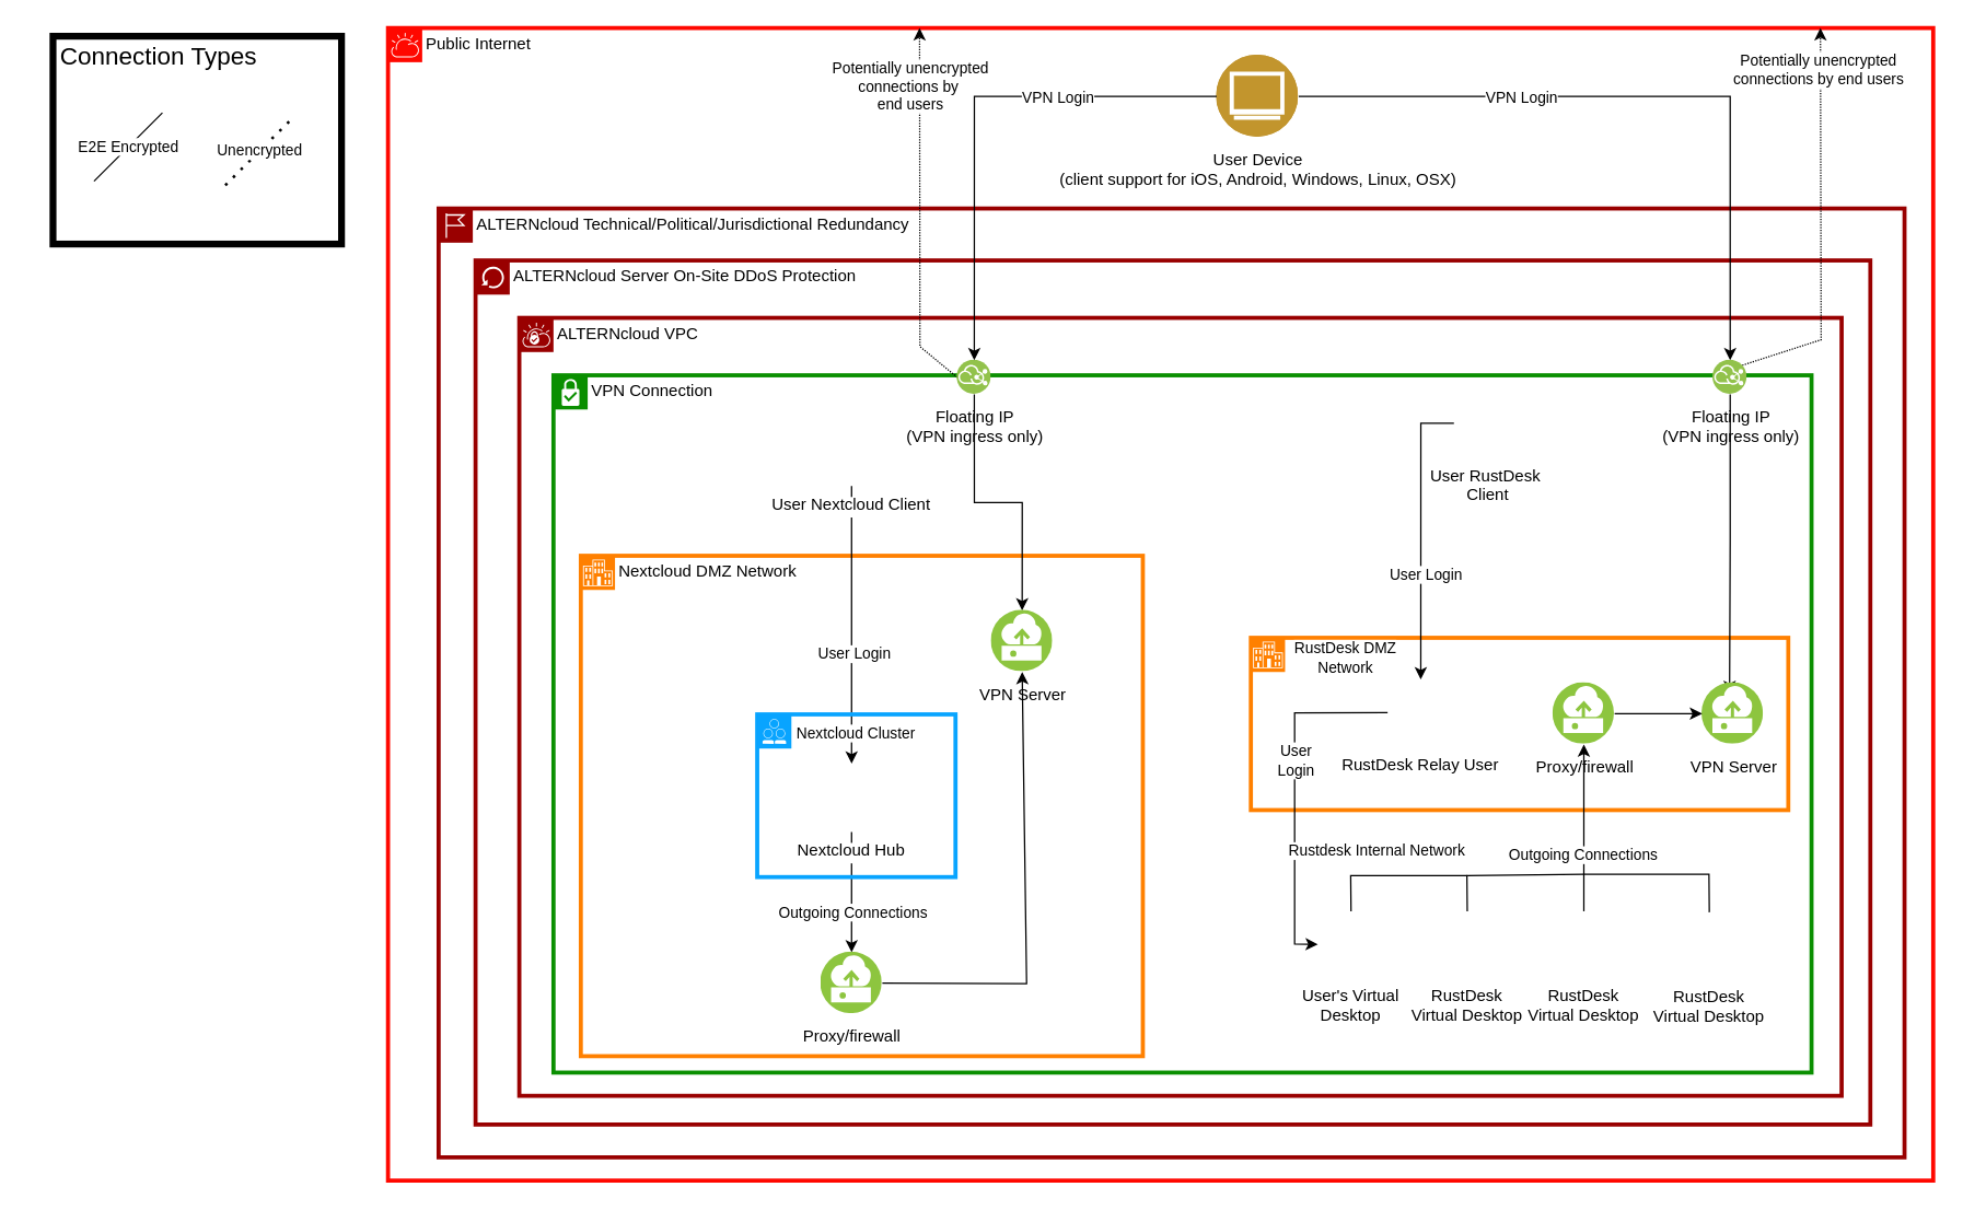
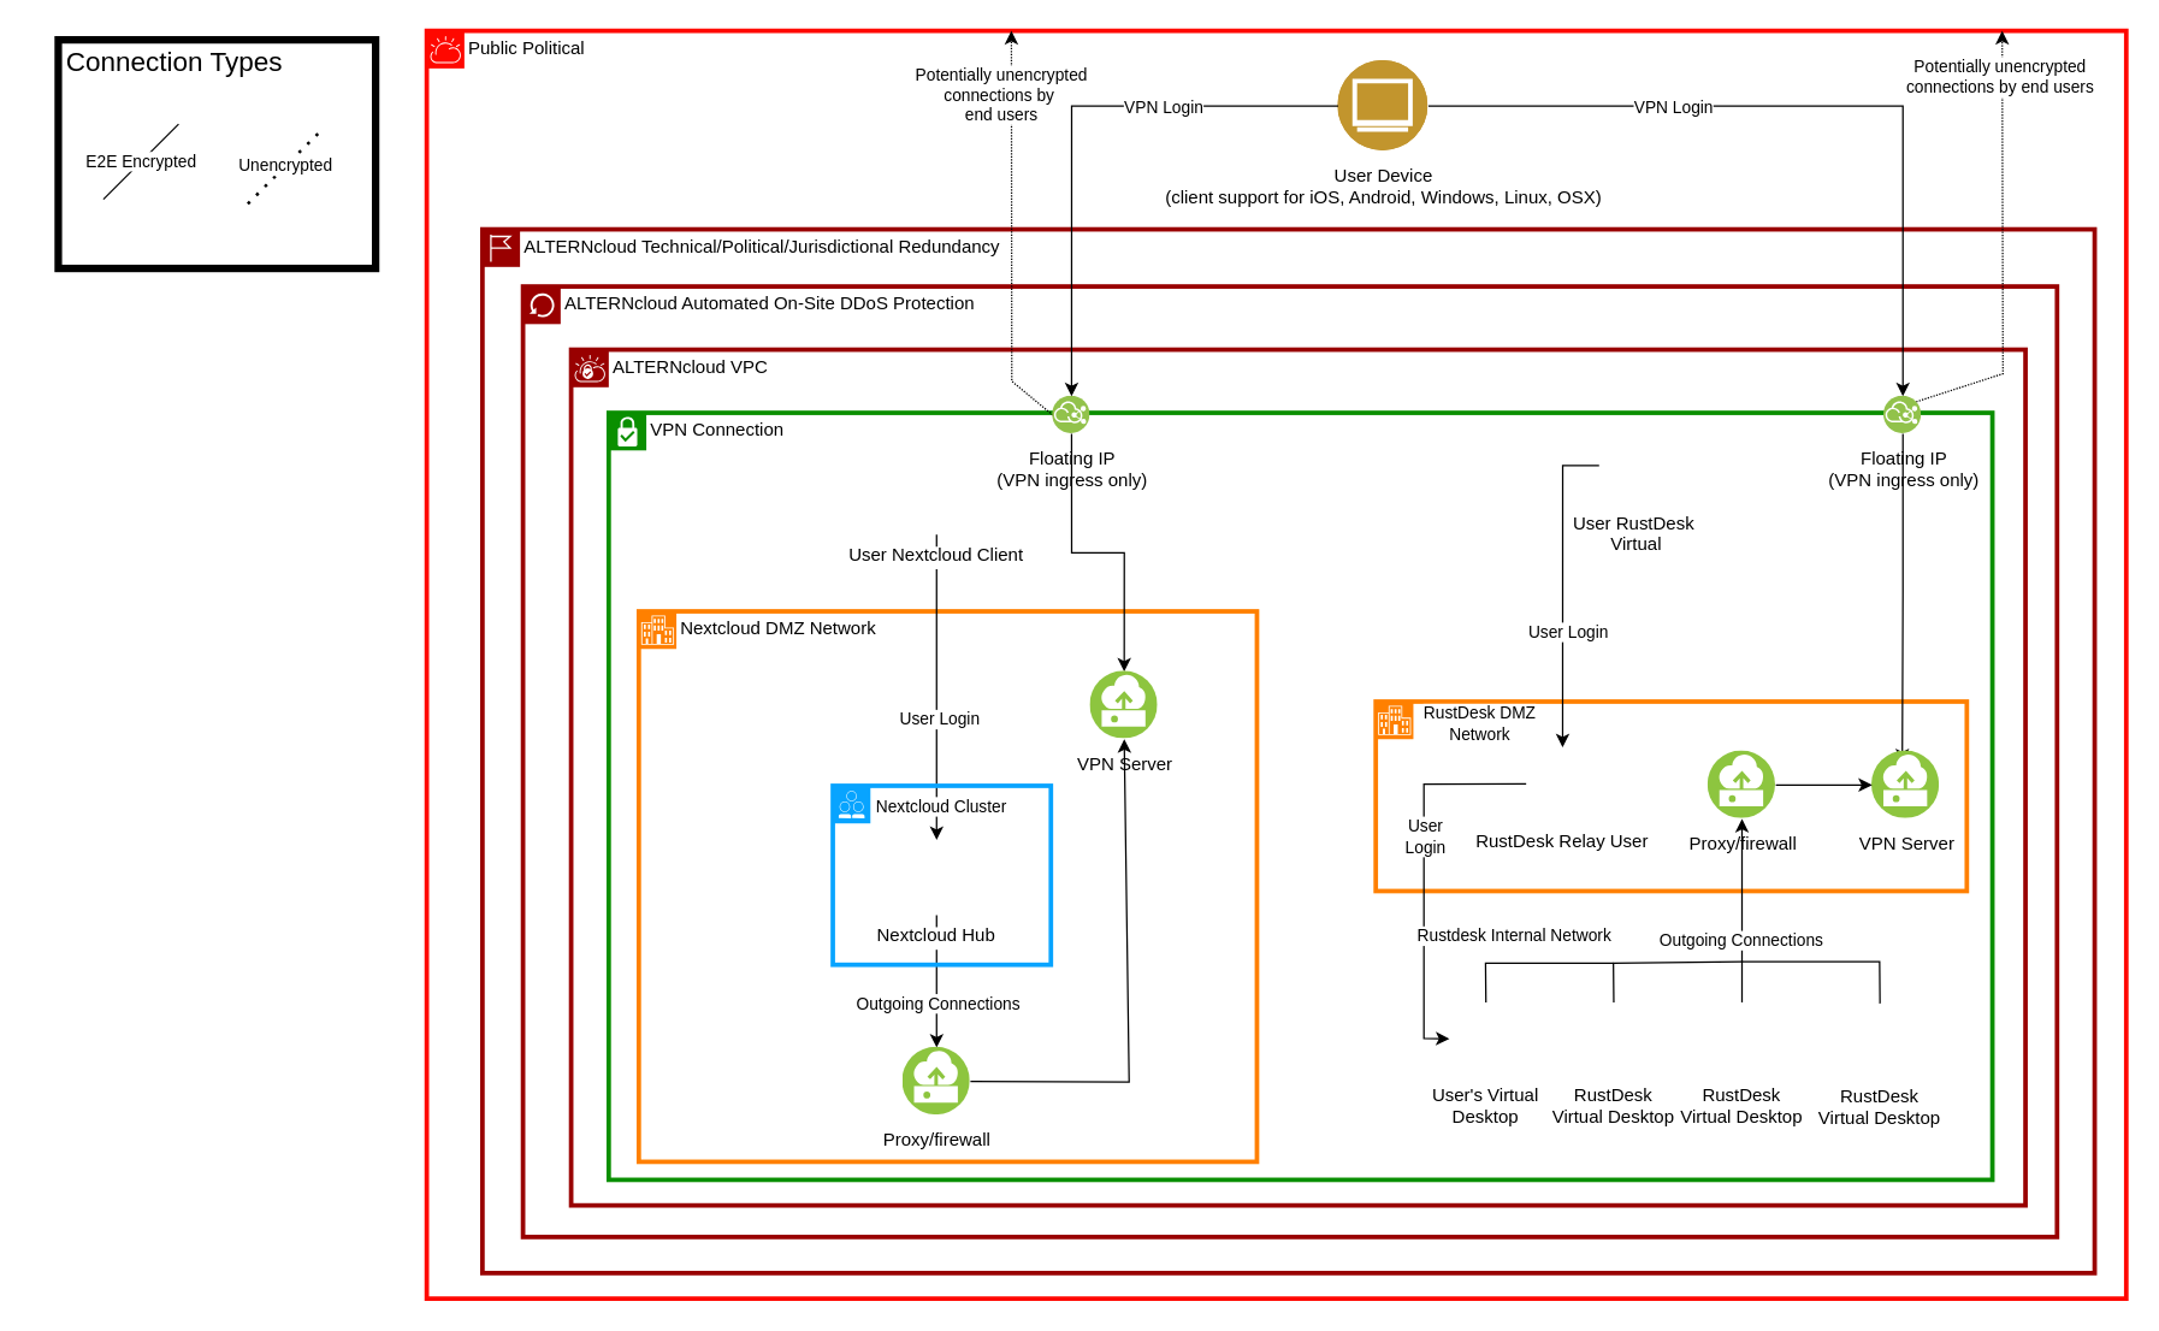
- <mxCell id="2" value="Public Internet" style="shape=mxgraph.ibm.box;prType=cloud;fontStyle=0;verticalAlign=top;align=left;spacingLeft=32;spacingTop=4;fillColor=none;rounded=0;whiteSpace=wrap;html=1;strokeColor=#FF0800;strokeWidth=3;dashed=0;container=1;spacing=-4;collapsible=0;expand=0;recursiveResize=0;" parent="1" vertex="1"><mxGeometry x="283" y="20" width="1130" height="843" as="geometry" /></mxCell>
+ <mxCell id="2" value="Public Political" style="shape=mxgraph.ibm.box;prType=cloud;fontStyle=0;verticalAlign=top;align=left;spacingLeft=32;spacingTop=4;fillColor=none;rounded=0;whiteSpace=wrap;html=1;strokeColor=#FF0800;strokeWidth=3;dashed=0;container=1;spacing=-4;collapsible=0;expand=0;recursiveResize=0;" parent="1" vertex="1"><mxGeometry x="283" y="20" width="1130" height="843" as="geometry" /></mxCell>
- <mxCell id="7" value="ALTERNcloud Server On-Site DDoS Protection" style="shape=mxgraph.ibm.box;prType=classic;fontStyle=0;verticalAlign=top;align=left;spacingLeft=32;spacingTop=4;fillColor=none;rounded=0;whiteSpace=wrap;html=1;strokeColor=#990000;strokeWidth=3;dashed=0;container=1;spacing=-4;collapsible=0;expand=0;recursiveResize=0;" parent="6" vertex="1"><mxGeometry x="27" y="38" width="1020" height="632" as="geometry" /></mxCell>
+ <mxCell id="7" value="ALTERNcloud Automated On-Site DDoS Protection" style="shape=mxgraph.ibm.box;prType=classic;fontStyle=0;verticalAlign=top;align=left;spacingLeft=32;spacingTop=4;fillColor=none;rounded=0;whiteSpace=wrap;html=1;strokeColor=#990000;strokeWidth=3;dashed=0;container=1;spacing=-4;collapsible=0;expand=0;recursiveResize=0;" parent="6" vertex="1"><mxGeometry x="27" y="38" width="1020" height="632" as="geometry" /></mxCell>
- <mxCell id="18" value="User RustDesk &#10;Client&#10;" style="shape=image;verticalLabelPosition=bottom;labelBackgroundColor=default;verticalAlign=top;aspect=fixed;imageAspect=0;image=https://upload.wikimedia.org/wikipedia/commons/thumb/9/96/Rustdesk.svg/1200px-Rustdesk.svg.png;" parent="1" vertex="1"><mxGeometry x="1062.5" y="284" width="50" height="50" as="geometry" /></mxCell>
+ <mxCell id="18" value="User RustDesk &#10;Virtual&#10;" style="shape=image;verticalLabelPosition=bottom;labelBackgroundColor=default;verticalAlign=top;aspect=fixed;imageAspect=0;image=https://upload.wikimedia.org/wikipedia/commons/thumb/9/96/Rustdesk.svg/1200px-Rustdesk.svg.png;" parent="1" vertex="1"><mxGeometry x="1062.5" y="284" width="50" height="50" as="geometry" /></mxCell>
